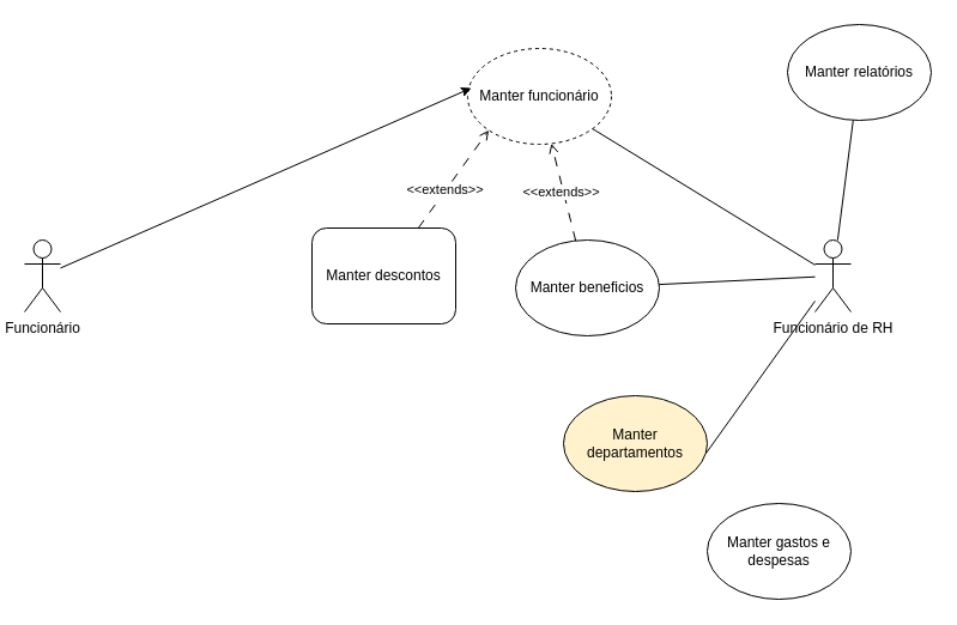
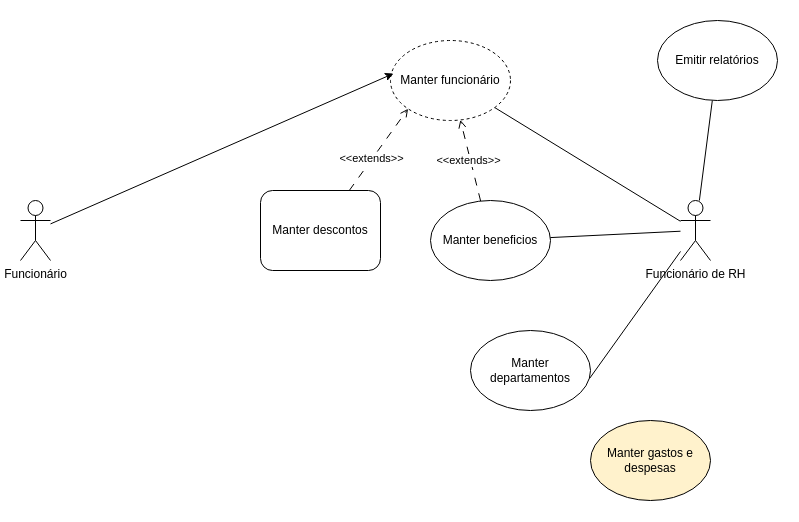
- <mxCell id="8" value="Manter relatórios" style="ellipse;whiteSpace=wrap;html=1;" vertex="1" parent="1"><mxGeometry x="657" y="20" width="120" height="80" as="geometry" /></mxCell>
+ <mxCell id="8" value="Emitir relatórios" style="ellipse;whiteSpace=wrap;html=1;" vertex="1" parent="1"><mxGeometry x="657" y="20" width="120" height="80" as="geometry" /></mxCell>
- <mxCell id="9" value="Manter departamentos" style="ellipse;whiteSpace=wrap;html=1;fillColor=#fff2cc;" vertex="1" parent="1"><mxGeometry x="470" y="330" width="120" height="80" as="geometry" /></mxCell>
+ <mxCell id="9" value="Manter departamentos" style="ellipse;whiteSpace=wrap;html=1;" vertex="1" parent="1"><mxGeometry x="470" y="330" width="120" height="80" as="geometry" /></mxCell>
- <mxCell id="7" value="Manter gastos e despesas" style="ellipse;whiteSpace=wrap;html=1;" vertex="1" parent="1"><mxGeometry x="590" y="420" width="120" height="80" as="geometry" /></mxCell>
+ <mxCell id="7" value="Manter gastos e despesas" style="ellipse;whiteSpace=wrap;html=1;fillColor=#fff2cc;" vertex="1" parent="1"><mxGeometry x="590" y="420" width="120" height="80" as="geometry" /></mxCell>
